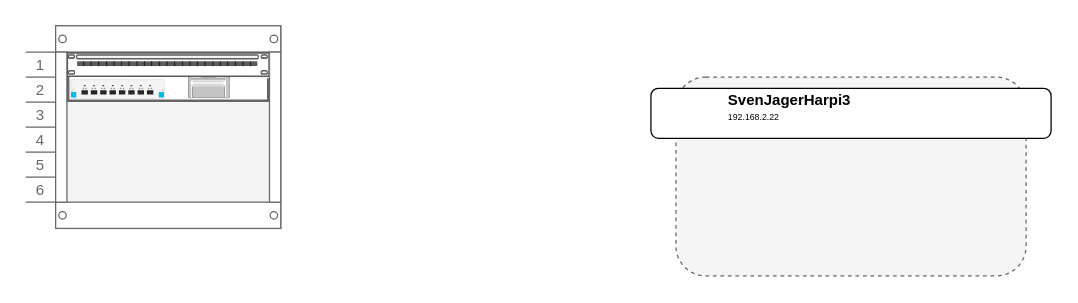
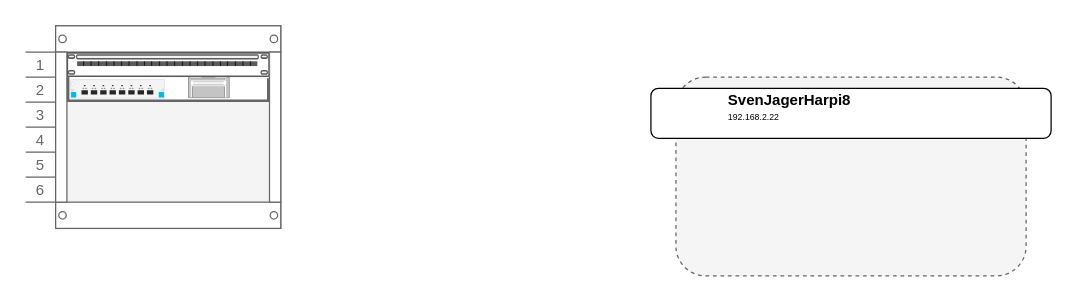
- <mxCell id="9" value="SvenJagerHarpi3" style="text;html=1;align=left;verticalAlign=middle;whiteSpace=wrap;rounded=0;fontFamily=Helvetica;fontStyle=1" vertex="1" parent="1"><mxGeometry x="580" y="70" width="110" height="20" as="geometry" /></mxCell>
+ <mxCell id="9" value="SvenJagerHarpi8" style="text;html=1;align=left;verticalAlign=middle;whiteSpace=wrap;rounded=0;fontFamily=Helvetica;fontStyle=1" vertex="1" parent="1"><mxGeometry x="580" y="70" width="110" height="20" as="geometry" /></mxCell>
